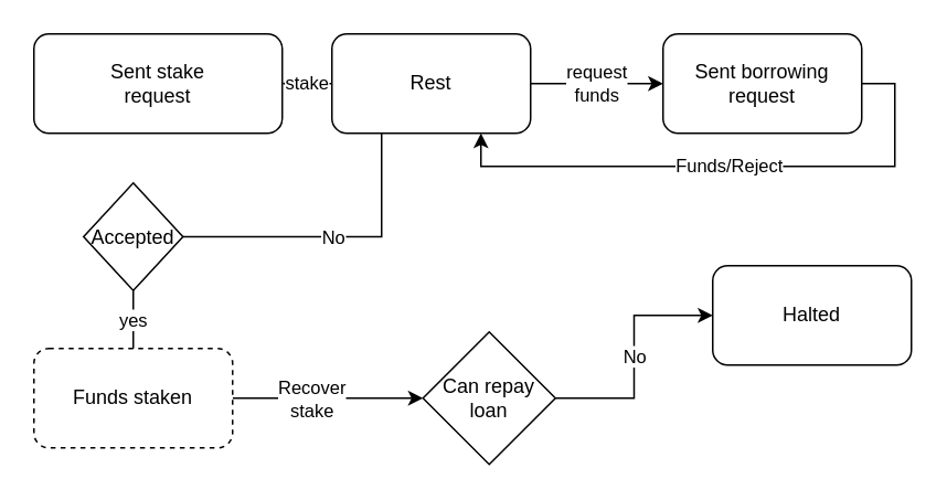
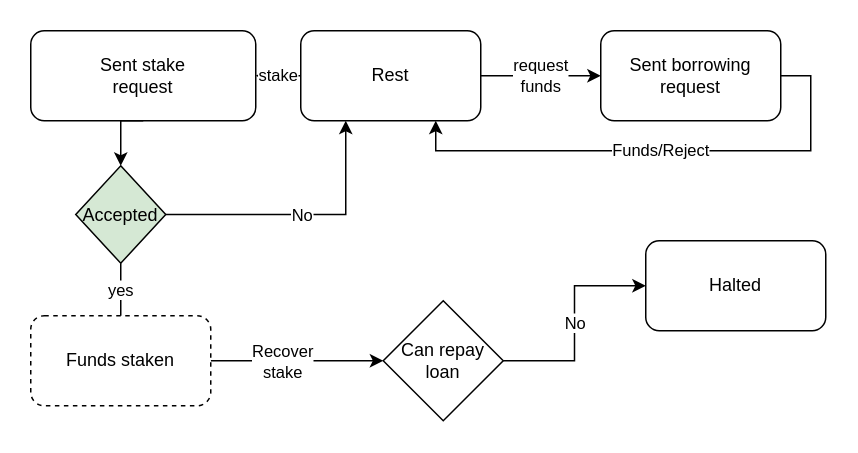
- <mxCell id="13" value="No" style="edgeStyle=orthogonalEdgeStyle;rounded=0;orthogonalLoop=1;jettySize=auto;html=1;exitX=1;exitY=0.5;exitDx=0;exitDy=0;entryX=0.25;entryY=1;entryDx=0;entryDy=0;endArrow=none;" edge="1" parent="1" source="15" target="4"><mxGeometry relative="1" as="geometry" /></mxCell>
+ <mxCell id="13" value="No" style="edgeStyle=orthogonalEdgeStyle;rounded=0;orthogonalLoop=1;jettySize=auto;html=1;exitX=1;exitY=0.5;exitDx=0;exitDy=0;entryX=0.25;entryY=1;entryDx=0;entryDy=0;" edge="1" parent="1" source="15" target="4"><mxGeometry relative="1" as="geometry" /></mxCell>
+ <mxCell id="7" style="edgeStyle=orthogonalEdgeStyle;rounded=0;orthogonalLoop=1;jettySize=auto;html=1;exitX=0.5;exitY=1;exitDx=0;exitDy=0;entryX=0.5;entryY=0;entryDx=0;entryDy=0;" edge="1" parent="1" source="8" target="15"><mxGeometry relative="1" as="geometry" /></mxCell>
- <mxCell id="15" value="Accepted" style="rhombus;whiteSpace=wrap;html=1;" vertex="1" parent="1"><mxGeometry x="50" y="110" width="60" height="65" as="geometry" /></mxCell>
+ <mxCell id="15" value="Accepted" style="rhombus;whiteSpace=wrap;html=1;fillColor=#d5e8d4;" vertex="1" parent="1"><mxGeometry x="50" y="110" width="60" height="65" as="geometry" /></mxCell>
